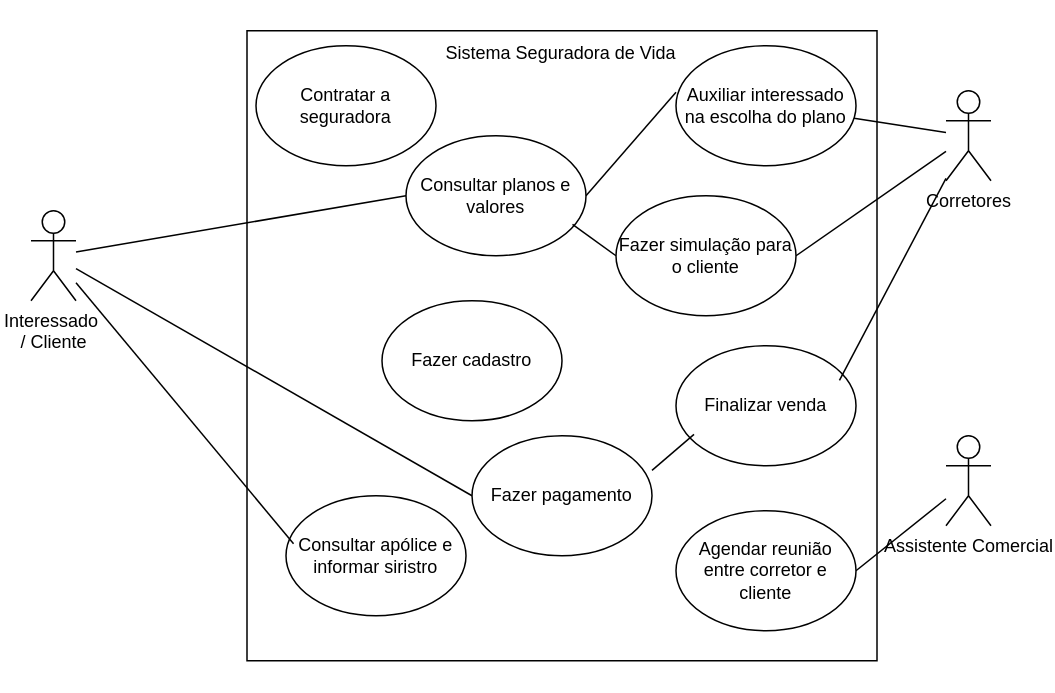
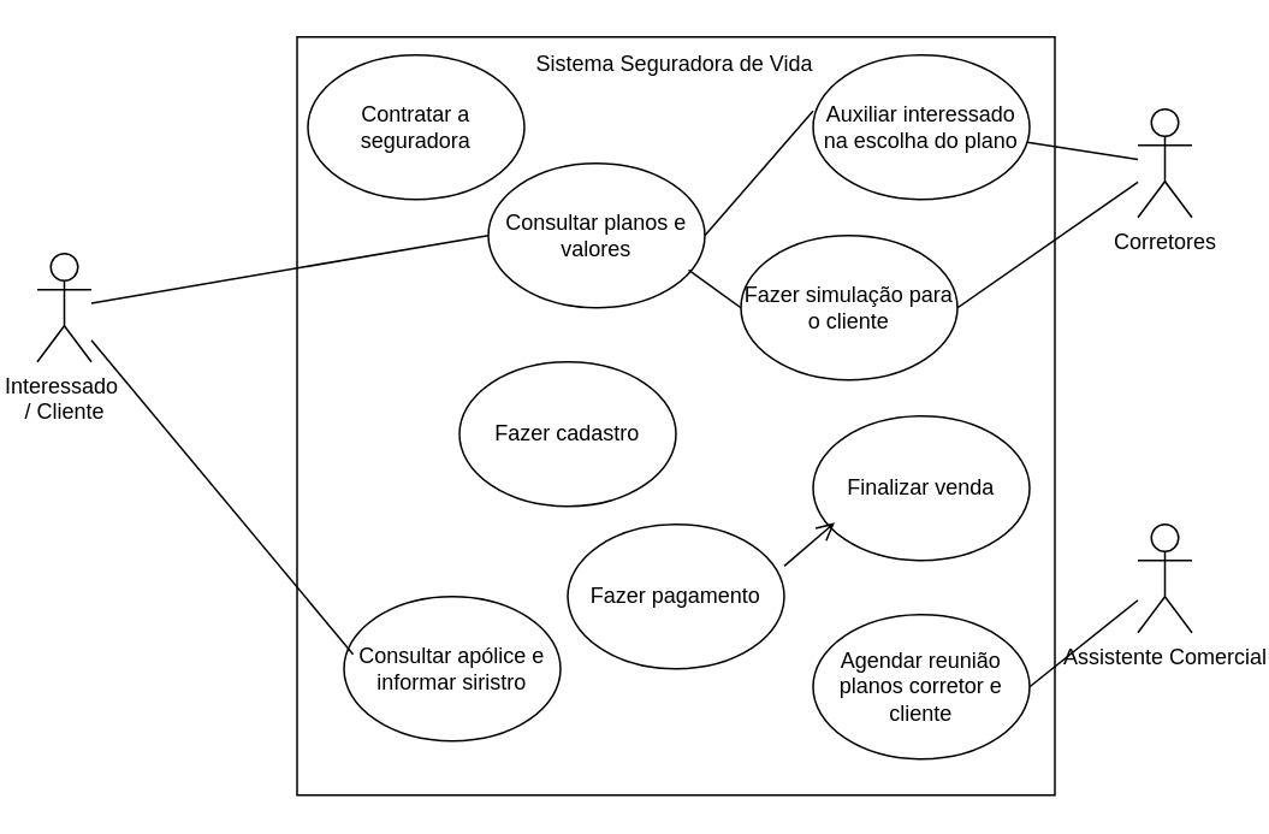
- <mxCell id="17" value="" style="endArrow=none;html=1;rounded=0;fontSize=12;startSize=8;endSize=8;curved=1;exitX=0.908;exitY=0.288;exitDx=0;exitDy=0;exitPerimeter=0;" edge="1" parent="1" source="10" target="4"><mxGeometry width="50" height="50" relative="1" as="geometry"><mxPoint x="500" y="230" as="sourcePoint" /><mxPoint x="550" y="180" as="targetPoint" /></mxGeometry></mxCell>
- <mxCell id="18" value="" style="endArrow=none;html=1;rounded=0;fontSize=12;startSize=8;endSize=8;curved=1;exitX=0;exitY=0.5;exitDx=0;exitDy=0;" edge="1" parent="1" source="12" target="3"><mxGeometry width="50" height="50" relative="1" as="geometry"><mxPoint x="500" y="230" as="sourcePoint" /><mxPoint x="550" y="180" as="targetPoint" /></mxGeometry></mxCell>
- <mxCell id="16" value="" style="endArrow=none;html=1;rounded=0;fontSize=12;startSize=8;endSize=8;curved=1;exitX=1;exitY=0.288;exitDx=0;exitDy=0;exitPerimeter=0;entryX=0.1;entryY=0.738;entryDx=0;entryDy=0;entryPerimeter=0;" edge="1" parent="1" source="12" target="10"><mxGeometry width="50" height="50" relative="1" as="geometry"><mxPoint x="500" y="230" as="sourcePoint" /><mxPoint x="550" y="180" as="targetPoint" /></mxGeometry></mxCell>
+ <mxCell id="16" value="" style="endArrow=open;html=1;rounded=0;fontSize=12;startSize=8;endSize=8;curved=1;exitX=1;exitY=0.288;exitDx=0;exitDy=0;exitPerimeter=0;entryX=0.1;entryY=0.738;entryDx=0;entryDy=0;entryPerimeter=0;" edge="1" parent="1" source="12" target="10"><mxGeometry width="50" height="50" relative="1" as="geometry"><mxPoint x="500" y="230" as="sourcePoint" /><mxPoint x="550" y="180" as="targetPoint" /></mxGeometry></mxCell>
- <mxCell id="20" value="Agendar reunião entre corretor e cliente" style="ellipse;whiteSpace=wrap;html=1;" vertex="1" parent="1"><mxGeometry x="450" y="340" width="120" height="80" as="geometry" /></mxCell>
+ <mxCell id="20" value="Agendar reunião planos corretor e cliente" style="ellipse;whiteSpace=wrap;html=1;" vertex="1" parent="1"><mxGeometry x="450" y="340" width="120" height="80" as="geometry" /></mxCell>
